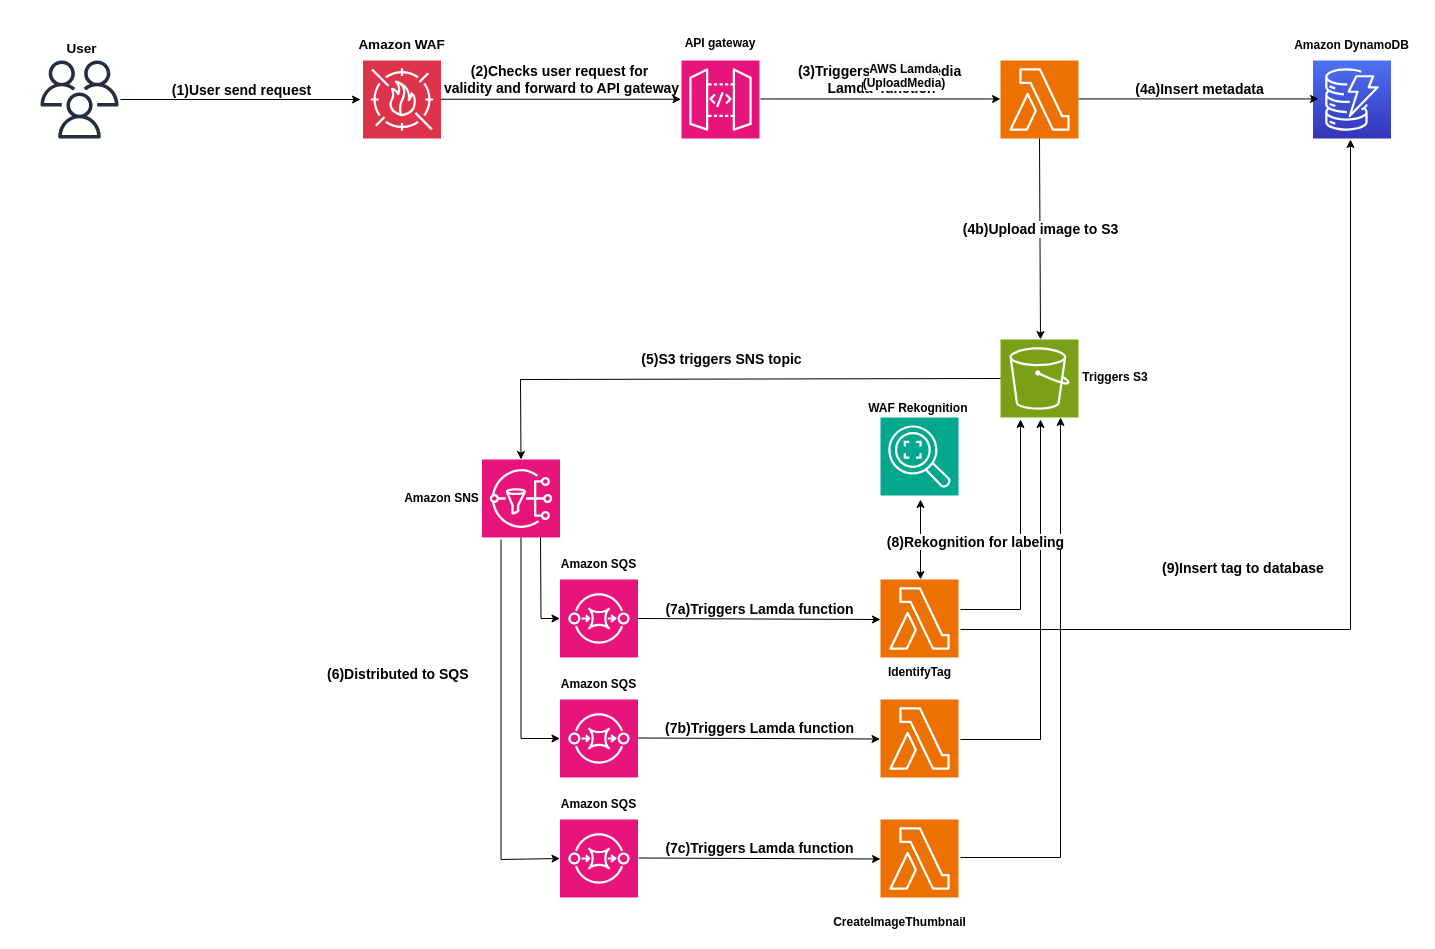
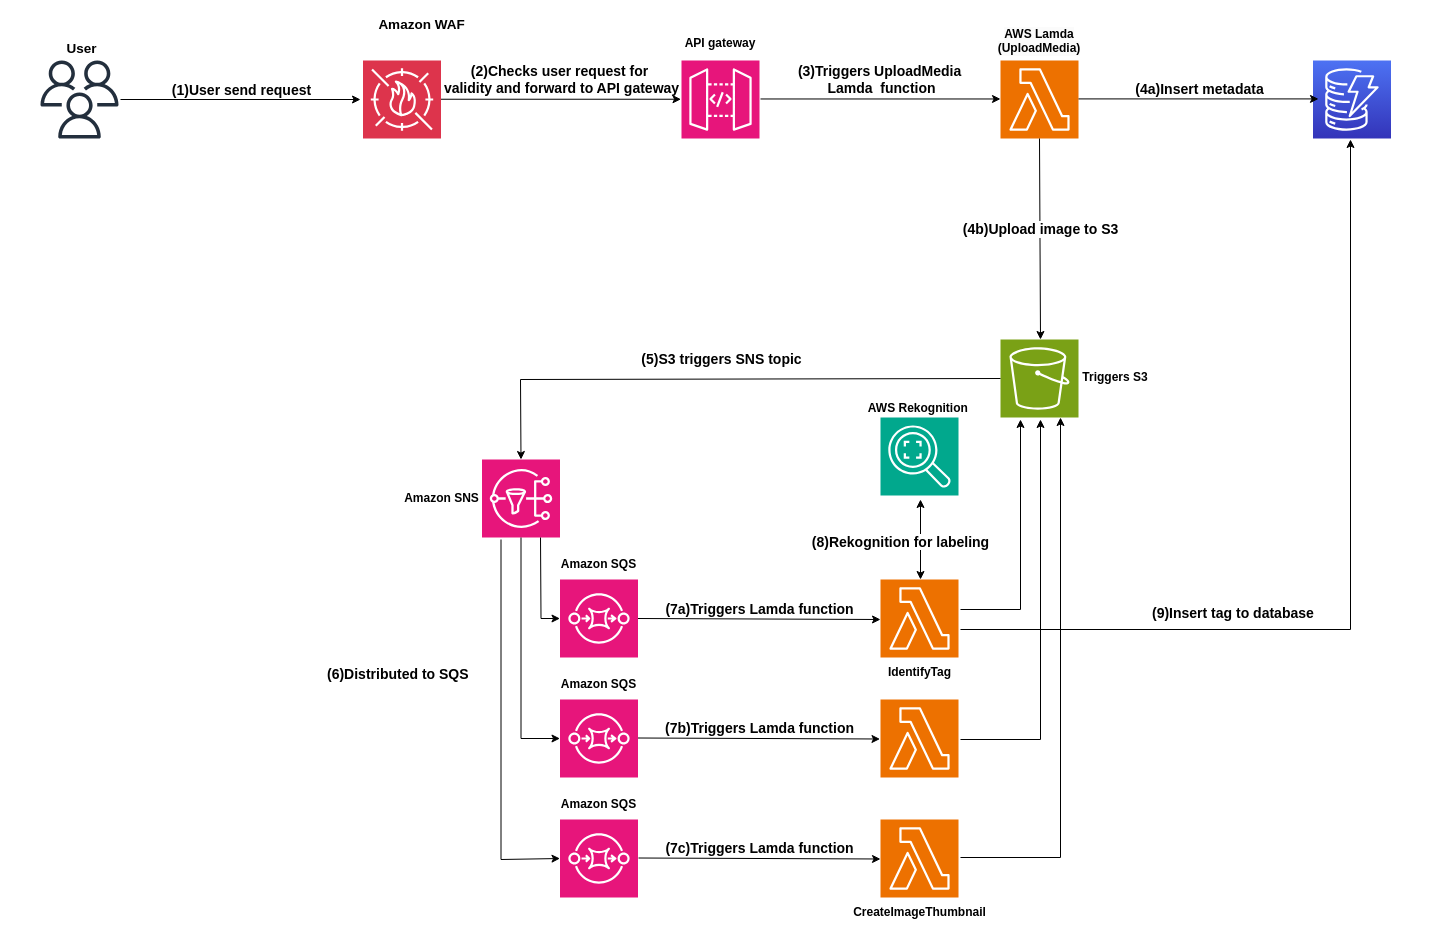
- <mxCell id="3" value="&lt;span style=&quot;font-size: 13.5px;&quot;&gt;Amazon WAF&lt;/span&gt;" style="text;html=1;align=center;verticalAlign=middle;whiteSpace=wrap;rounded=0;fontSize=13.5;fontStyle=1" parent="1" vertex="1"><mxGeometry x="340" y="30" width="123" height="30" as="geometry" /></mxCell>
+ <mxCell id="3" value="&lt;span style=&quot;font-size: 13.5px;&quot;&gt;Amazon WAF&lt;/span&gt;" style="text;html=1;align=center;verticalAlign=middle;whiteSpace=wrap;rounded=0;fontSize=13.5;fontStyle=1" parent="1" vertex="1"><mxGeometry x="360" y="10" width="123" height="30" as="geometry" /></mxCell>
- <mxCell id="16" value="&lt;b&gt;Amazon DynamoDB&lt;/b&gt;" style="text;html=1;align=center;verticalAlign=middle;whiteSpace=wrap;rounded=0;" parent="1" vertex="1"><mxGeometry x="1290" y="30" width="123" height="30" as="geometry" /></mxCell>
- <mxCell id="21" value="&lt;b style=&quot;forced-color-adjust: none; color: rgb(0, 0, 0); font-family: Helvetica; font-size: 12px; font-style: normal; font-variant-ligatures: normal; font-variant-caps: normal; letter-spacing: normal; orphans: 2; text-align: center; text-indent: 0px; text-transform: none; widows: 2; word-spacing: 0px; -webkit-text-stroke-width: 0px; white-space: normal; background-color: rgb(251, 251, 251); text-decoration-thickness: initial; text-decoration-style: initial; text-decoration-color: initial;&quot;&gt;AWS Lamda&lt;/b&gt;&lt;div style=&quot;forced-color-adjust: none; color: rgb(0, 0, 0); font-family: Helvetica; font-size: 12px; font-style: normal; font-variant-ligatures: normal; font-variant-caps: normal; font-weight: 400; letter-spacing: normal; orphans: 2; text-align: center; text-indent: 0px; text-transform: none; widows: 2; word-spacing: 0px; -webkit-text-stroke-width: 0px; white-space: normal; background-color: rgb(251, 251, 251); text-decoration-thickness: initial; text-decoration-style: initial; text-decoration-color: initial;&quot;&gt;&lt;b style=&quot;forced-color-adjust: none;&quot;&gt;(UploadMedia)&lt;/b&gt;&lt;/div&gt;" style="text;whiteSpace=wrap;html=1;align=center;" parent="1" vertex="1"><mxGeometry x="844" y="55" width="120" height="40" as="geometry" /></mxCell>
+ <mxCell id="21" value="&lt;b style=&quot;forced-color-adjust: none; color: rgb(0, 0, 0); font-family: Helvetica; font-size: 12px; font-style: normal; font-variant-ligatures: normal; font-variant-caps: normal; letter-spacing: normal; orphans: 2; text-align: center; text-indent: 0px; text-transform: none; widows: 2; word-spacing: 0px; -webkit-text-stroke-width: 0px; white-space: normal; background-color: rgb(251, 251, 251); text-decoration-thickness: initial; text-decoration-style: initial; text-decoration-color: initial;&quot;&gt;AWS Lamda&lt;/b&gt;&lt;div style=&quot;forced-color-adjust: none; color: rgb(0, 0, 0); font-family: Helvetica; font-size: 12px; font-style: normal; font-variant-ligatures: normal; font-variant-caps: normal; font-weight: 400; letter-spacing: normal; orphans: 2; text-align: center; text-indent: 0px; text-transform: none; widows: 2; word-spacing: 0px; -webkit-text-stroke-width: 0px; white-space: normal; background-color: rgb(251, 251, 251); text-decoration-thickness: initial; text-decoration-style: initial; text-decoration-color: initial;&quot;&gt;&lt;b style=&quot;forced-color-adjust: none;&quot;&gt;(UploadMedia)&lt;/b&gt;&lt;/div&gt;" style="text;whiteSpace=wrap;html=1;align=center;" parent="1" vertex="1"><mxGeometry x="979" y="20" width="120" height="40" as="geometry" /></mxCell>
- <mxCell id="50" value="&lt;b style=&quot;font-size: 12px;&quot;&gt;WAF&amp;nbsp;Rekognition&amp;nbsp;&lt;/b&gt;" style="text;html=1;align=center;verticalAlign=middle;whiteSpace=wrap;rounded=0;fontSize=13.5;fontStyle=1" parent="1" vertex="1"><mxGeometry x="857.5" y="393" width="123" height="30" as="geometry" /></mxCell>
+ <mxCell id="50" value="&lt;b style=&quot;font-size: 12px;&quot;&gt;AWS&amp;nbsp;Rekognition&amp;nbsp;&lt;/b&gt;" style="text;html=1;align=center;verticalAlign=middle;whiteSpace=wrap;rounded=0;fontSize=13.5;fontStyle=1" parent="1" vertex="1"><mxGeometry x="857.5" y="393" width="123" height="30" as="geometry" /></mxCell>
- <mxCell id="56" value="&lt;span style=&quot;font-size: 14px; font-weight: 700; background-color: rgb(255, 255, 255);&quot;&gt;(8)Rekognition for labeling&lt;/span&gt;" style="text;html=1;align=center;verticalAlign=middle;resizable=0;points=[];autosize=1;strokeColor=none;fillColor=none;" parent="1" vertex="1"><mxGeometry x="875" y="527" width="200" height="30" as="geometry" /></mxCell>
+ <mxCell id="56" value="&lt;span style=&quot;font-size: 14px; font-weight: 700; background-color: rgb(255, 255, 255);&quot;&gt;(8)Rekognition for labeling&lt;/span&gt;" style="text;html=1;align=center;verticalAlign=middle;resizable=0;points=[];autosize=1;strokeColor=none;fillColor=none;" parent="1" vertex="1"><mxGeometry x="800" y="527" width="200" height="30" as="geometry" /></mxCell>
- <mxCell id="57" value="&lt;span style=&quot;color: rgb(0, 0, 0); font-family: Helvetica; font-size: 14px; font-style: normal; font-variant-ligatures: normal; font-variant-caps: normal; font-weight: 700; letter-spacing: normal; orphans: 2; text-align: center; text-indent: 0px; text-transform: none; widows: 2; word-spacing: 0px; -webkit-text-stroke-width: 0px; white-space: nowrap; background-color: rgb(255, 255, 255); text-decoration-thickness: initial; text-decoration-style: initial; text-decoration-color: initial; display: inline !important; float: none;&quot;&gt;(9)Insert tag to database&lt;/span&gt;" style="text;whiteSpace=wrap;html=1;" parent="1" vertex="1"><mxGeometry x="1160" y="553" width="180" height="40" as="geometry" /></mxCell>
+ <mxCell id="57" value="&lt;span style=&quot;color: rgb(0, 0, 0); font-family: Helvetica; font-size: 14px; font-style: normal; font-variant-ligatures: normal; font-variant-caps: normal; font-weight: 700; letter-spacing: normal; orphans: 2; text-align: center; text-indent: 0px; text-transform: none; widows: 2; word-spacing: 0px; -webkit-text-stroke-width: 0px; white-space: nowrap; background-color: rgb(255, 255, 255); text-decoration-thickness: initial; text-decoration-style: initial; text-decoration-color: initial; display: inline !important; float: none;&quot;&gt;(9)Insert tag to database&lt;/span&gt;" style="text;whiteSpace=wrap;html=1;" parent="1" vertex="1"><mxGeometry x="1150" y="598" width="180" height="40" as="geometry" /></mxCell>
- <mxCell id="41" value="&lt;b style=&quot;font-size: 12px;&quot;&gt;CreateImageThumbnail&lt;/b&gt;" style="text;html=1;align=center;verticalAlign=middle;whiteSpace=wrap;rounded=0;fontSize=13.5;fontStyle=1" parent="1" vertex="1"><mxGeometry x="837.5" y="907" width="123" height="30" as="geometry" /></mxCell>
+ <mxCell id="41" value="&lt;b style=&quot;font-size: 12px;&quot;&gt;CreateImageThumbnail&lt;/b&gt;" style="text;html=1;align=center;verticalAlign=middle;whiteSpace=wrap;rounded=0;fontSize=13.5;fontStyle=1" parent="1" vertex="1"><mxGeometry x="857.5" y="897" width="123" height="30" as="geometry" /></mxCell>
